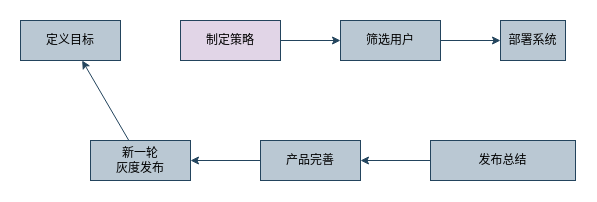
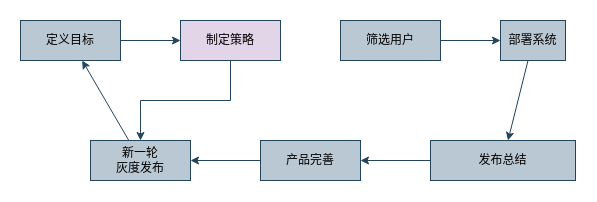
+ <mxCell id="2" value="" style="edgeStyle=orthogonalEdgeStyle;rounded=0;orthogonalLoop=1;jettySize=auto;html=1;fillColor=#bac8d3;strokeColor=#23445d;" edge="1" parent="1" source="3" target="5"><mxGeometry relative="1" as="geometry" /></mxCell>
- <mxCell id="4" value="" style="edgeStyle=orthogonalEdgeStyle;rounded=0;orthogonalLoop=1;jettySize=auto;html=1;fillColor=#bac8d3;strokeColor=#23445d;" edge="1" parent="1" source="5" target="7"><mxGeometry relative="1" as="geometry" /></mxCell>
+ <mxCell id="4" value="" style="edgeStyle=orthogonalEdgeStyle;rounded=0;orthogonalLoop=1;jettySize=auto;html=1;fillColor=#bac8d3;strokeColor=#23445d;" edge="1" parent="1" source="5" target="15"><mxGeometry relative="1" as="geometry" /></mxCell>
+ <mxCell id="8" value="" style="rounded=0;orthogonalLoop=1;jettySize=auto;html=1;fillColor=#bac8d3;strokeColor=#23445d;" edge="1" parent="1" source="9" target="11"><mxGeometry relative="1" as="geometry" /></mxCell>
